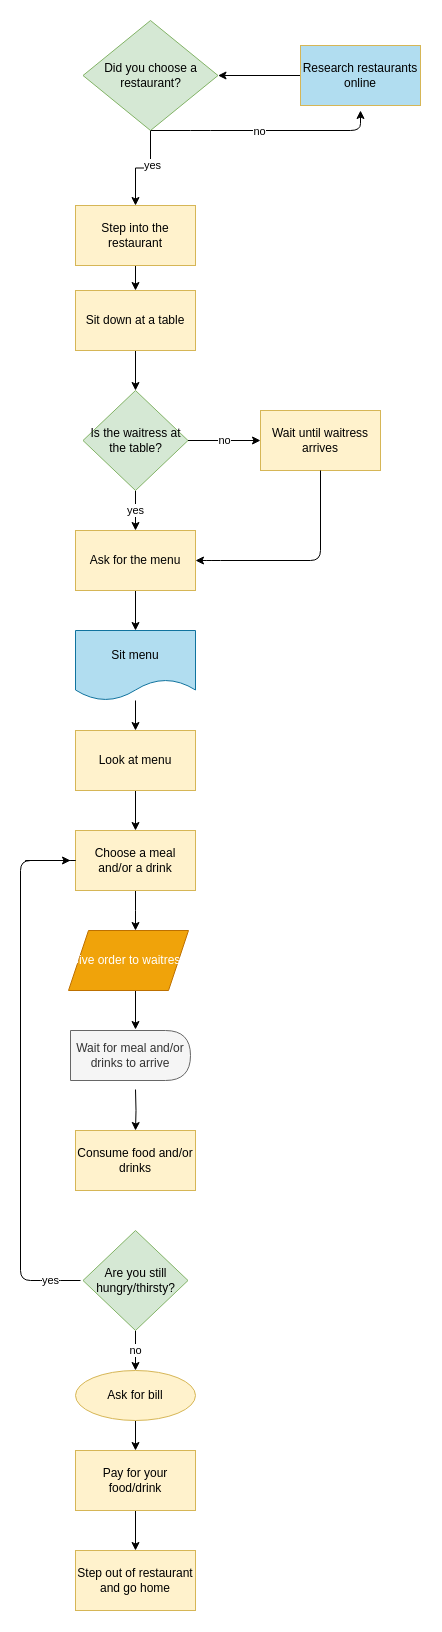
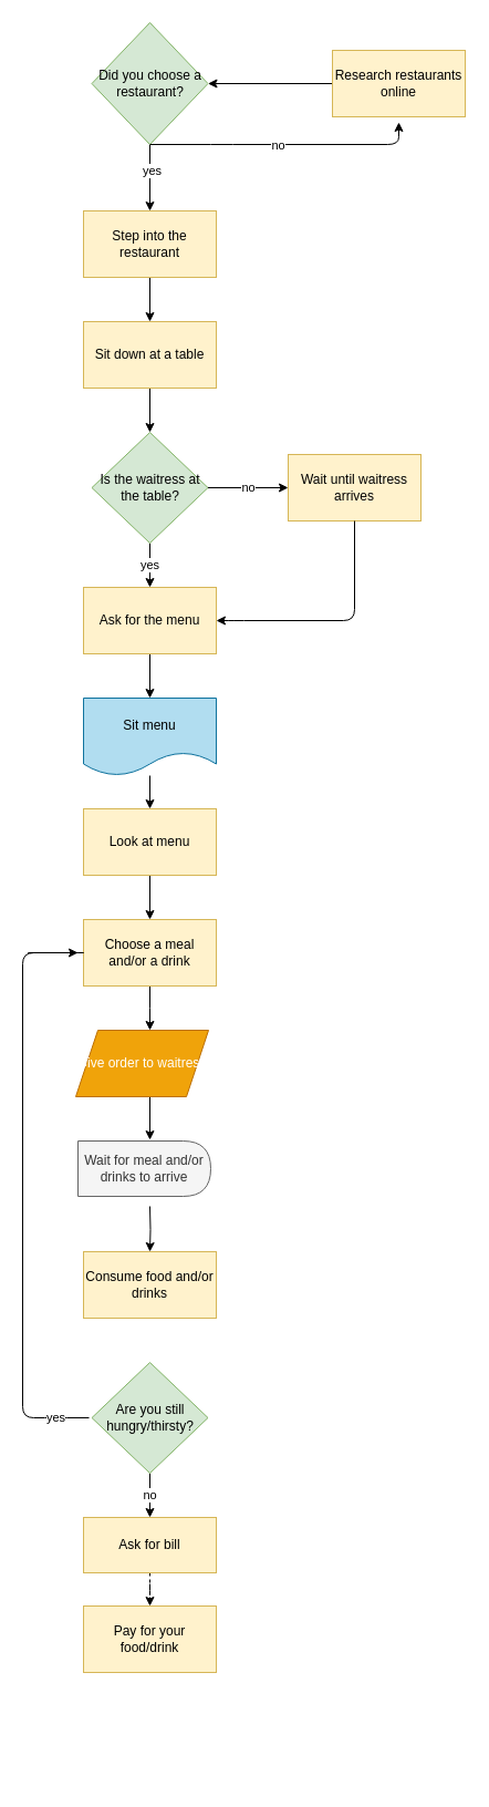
- <mxCell id="4" value="Did you choose a restaurant?" style="rhombus;whiteSpace=wrap;html=1;strokeColor=#82b366;fillColor=#d5e8d4;" vertex="1" parent="1"><mxGeometry x="82.5" y="20" width="135" height="110" as="geometry" /></mxCell>
+ <mxCell id="4" value="Did you choose a restaurant?" style="rhombus;whiteSpace=wrap;html=1;strokeColor=#82b366;fillColor=#d5e8d4;" vertex="1" parent="1"><mxGeometry x="82.5" y="20" width="105" height="110" as="geometry" /></mxCell>
- <mxCell id="8" value="Research restaurants online" style="rounded=0;whiteSpace=wrap;html=1;fillColor=#b1ddf0;strokeColor=#d6b656;" vertex="1" parent="1"><mxGeometry x="300" y="45" width="120" height="60" as="geometry" /></mxCell>
+ <mxCell id="8" value="Research restaurants online" style="rounded=0;whiteSpace=wrap;html=1;fillColor=#fff2cc;strokeColor=#d6b656;" vertex="1" parent="1"><mxGeometry x="300" y="45" width="120" height="60" as="geometry" /></mxCell>
- <mxCell id="6" value="&lt;div&gt;Step into the restaurant&lt;/div&gt;" style="whiteSpace=wrap;html=1;strokeColor=#d6b656;fillColor=#fff2cc;" vertex="1" parent="1"><mxGeometry x="75" y="205" width="120" height="60" as="geometry" /></mxCell>
+ <mxCell id="6" value="&lt;div&gt;Step into the restaurant&lt;/div&gt;" style="whiteSpace=wrap;html=1;strokeColor=#d6b656;fillColor=#fff2cc;" vertex="1" parent="1"><mxGeometry x="75" y="190" width="120" height="60" as="geometry" /></mxCell>
- <mxCell id="33" value="Ask for bill" style="ellipse;whiteSpace=wrap;html=1;strokeColor=#d6b656;fillColor=#fff2cc;" vertex="1" parent="1"><mxGeometry x="75" y="1370" width="120" height="50" as="geometry" /></mxCell>
+ <mxCell id="33" value="Ask for bill" style="whiteSpace=wrap;html=1;strokeColor=#d6b656;fillColor=#fff2cc;" vertex="1" parent="1"><mxGeometry x="75" y="1370" width="120" height="50" as="geometry" /></mxCell>
- <mxCell id="32" value="" style="edgeStyle=orthogonalEdgeStyle;rounded=0;orthogonalLoop=1;jettySize=auto;html=1;" edge="1" parent="1" source="33" target="35"><mxGeometry relative="1" as="geometry" /></mxCell>
+ <mxCell id="32" value="" style="edgeStyle=orthogonalEdgeStyle;rounded=0;orthogonalLoop=1;jettySize=auto;html=1;dashed=1;" edge="1" parent="1" source="33" target="35"><mxGeometry relative="1" as="geometry" /></mxCell>
- <mxCell id="34" value="" style="edgeStyle=orthogonalEdgeStyle;rounded=0;orthogonalLoop=1;jettySize=auto;html=1;" edge="1" parent="1" source="35" target="36"><mxGeometry relative="1" as="geometry" /></mxCell>
- <mxCell id="36" value="&lt;div&gt;Step out of restaurant and go home&lt;/div&gt;" style="whiteSpace=wrap;html=1;strokeColor=#d6b656;fillColor=#fff2cc;" vertex="1" parent="1"><mxGeometry x="75" y="1550" width="120" height="60" as="geometry" /></mxCell>
